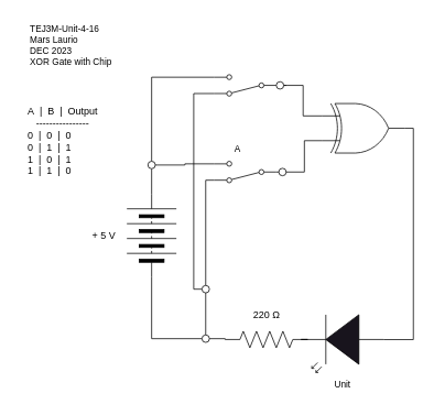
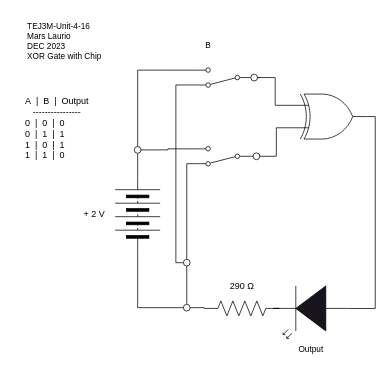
+ <mxCell id="22" value="B" style="text;html=1;align=center;verticalAlign=middle;resizable=0;points=[];autosize=1;strokeColor=none;fillColor=none;fontSize=11;fontFamily=Helvetica;fontColor=default;" parent="1" vertex="1"><mxGeometry x="262" y="45" width="30" height="30" as="geometry" /></mxCell>
- <mxCell id="17" value="A" style="text;html=1;align=center;verticalAlign=middle;resizable=0;points=[];autosize=1;strokeColor=none;fillColor=none;fontSize=11;fontFamily=Helvetica;fontColor=default;" parent="1" vertex="1"><mxGeometry x="272" y="165" width="30" height="30" as="geometry" /></mxCell>
- <mxCell id="4" value="+ 5 V" style="text;html=1;align=center;verticalAlign=middle;resizable=0;points=[];autosize=1;strokeColor=none;fillColor=none;" parent="1" vertex="1"><mxGeometry x="100" y="270" width="50" height="30" as="geometry" /></mxCell>
+ <mxCell id="4" value="+ 2 V" style="text;html=1;align=center;verticalAlign=middle;resizable=0;points=[];autosize=1;strokeColor=none;fillColor=none;" parent="1" vertex="1"><mxGeometry x="100" y="270" width="50" height="30" as="geometry" /></mxCell>
- <mxCell id="5" value="220&amp;nbsp;Ω" style="text;html=1;align=center;verticalAlign=middle;resizable=0;points=[];autosize=1;strokeColor=none;fillColor=none;" parent="1" vertex="1"><mxGeometry x="292" y="366" width="60" height="30" as="geometry" /></mxCell>
+ <mxCell id="5" value="290&amp;nbsp;Ω" style="text;html=1;align=center;verticalAlign=middle;resizable=0;points=[];autosize=1;strokeColor=none;fillColor=none;" parent="1" vertex="1"><mxGeometry x="292" y="366" width="60" height="30" as="geometry" /></mxCell>
- <mxCell id="18" value="Unit" style="text;html=1;align=center;verticalAlign=middle;resizable=0;points=[];autosize=1;strokeColor=none;fillColor=none;fontSize=11;fontFamily=Helvetica;fontColor=default;" parent="1" vertex="1"><mxGeometry x="384" y="451" width="60" height="30" as="geometry" /></mxCell>
+ <mxCell id="18" value="Output" style="text;html=1;align=center;verticalAlign=middle;resizable=0;points=[];autosize=1;strokeColor=none;fillColor=none;fontSize=11;fontFamily=Helvetica;fontColor=default;" parent="1" vertex="1"><mxGeometry x="384" y="451" width="60" height="30" as="geometry" /></mxCell>
